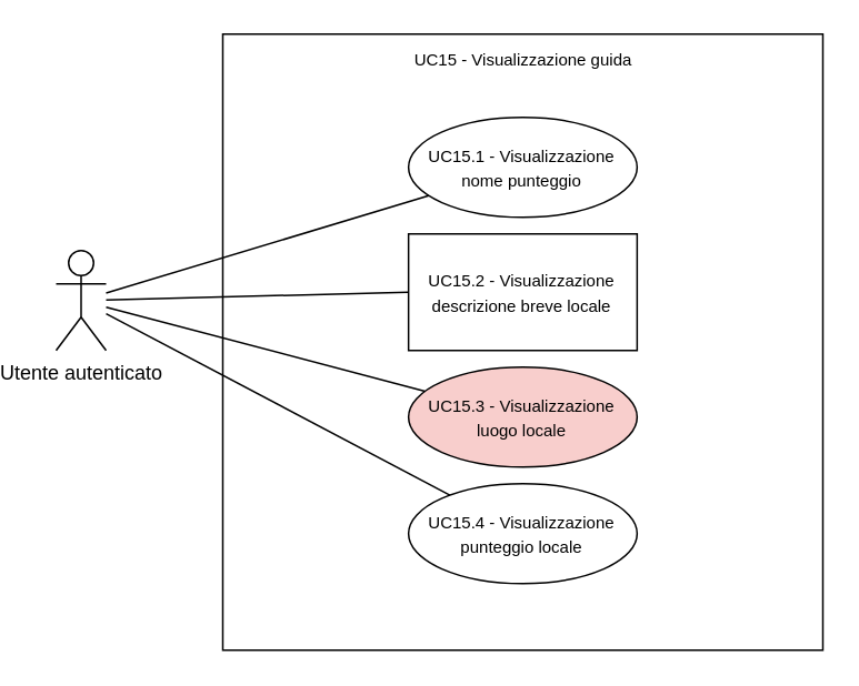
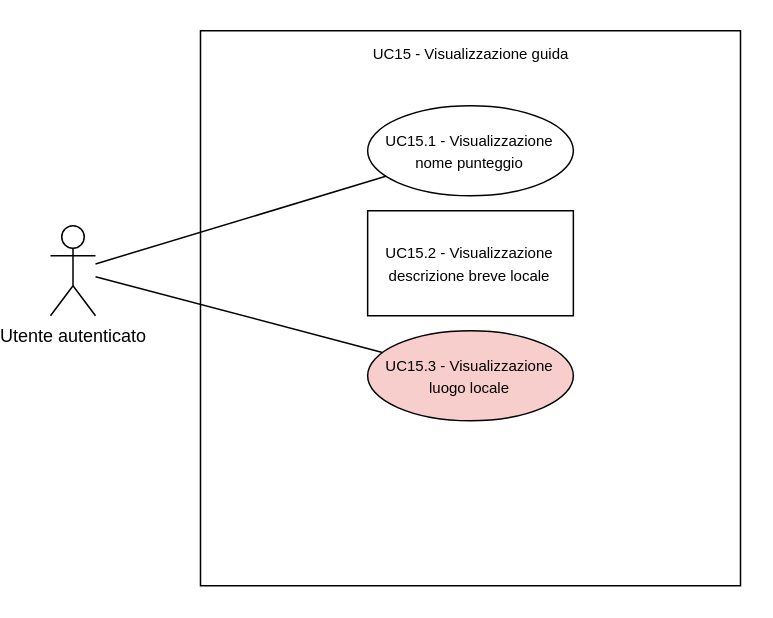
- <mxCell id="12" style="rounded=0;orthogonalLoop=1;jettySize=auto;html=1;entryX=0;entryY=0.5;entryDx=0;entryDy=0;endArrow=none;endFill=0;" edge="1" parent="1" source="13" target="7"><mxGeometry relative="1" as="geometry" /></mxCell>
- <mxCell id="10" style="edgeStyle=none;rounded=0;orthogonalLoop=1;jettySize=auto;html=1;endArrow=none;endFill=0;" parent="1" source="13" target="5" edge="1"><mxGeometry relative="1" as="geometry" /></mxCell>
- <mxCell id="5" value="&lt;span style=&quot;font-size: 10px;&quot;&gt;UC15.4 - Visualizzazione punteggio locale&lt;/span&gt;" style="ellipse;whiteSpace=wrap;html=1;" parent="2" vertex="1"><mxGeometry x="111.429" y="270" width="137.143" height="60" as="geometry" /></mxCell>
